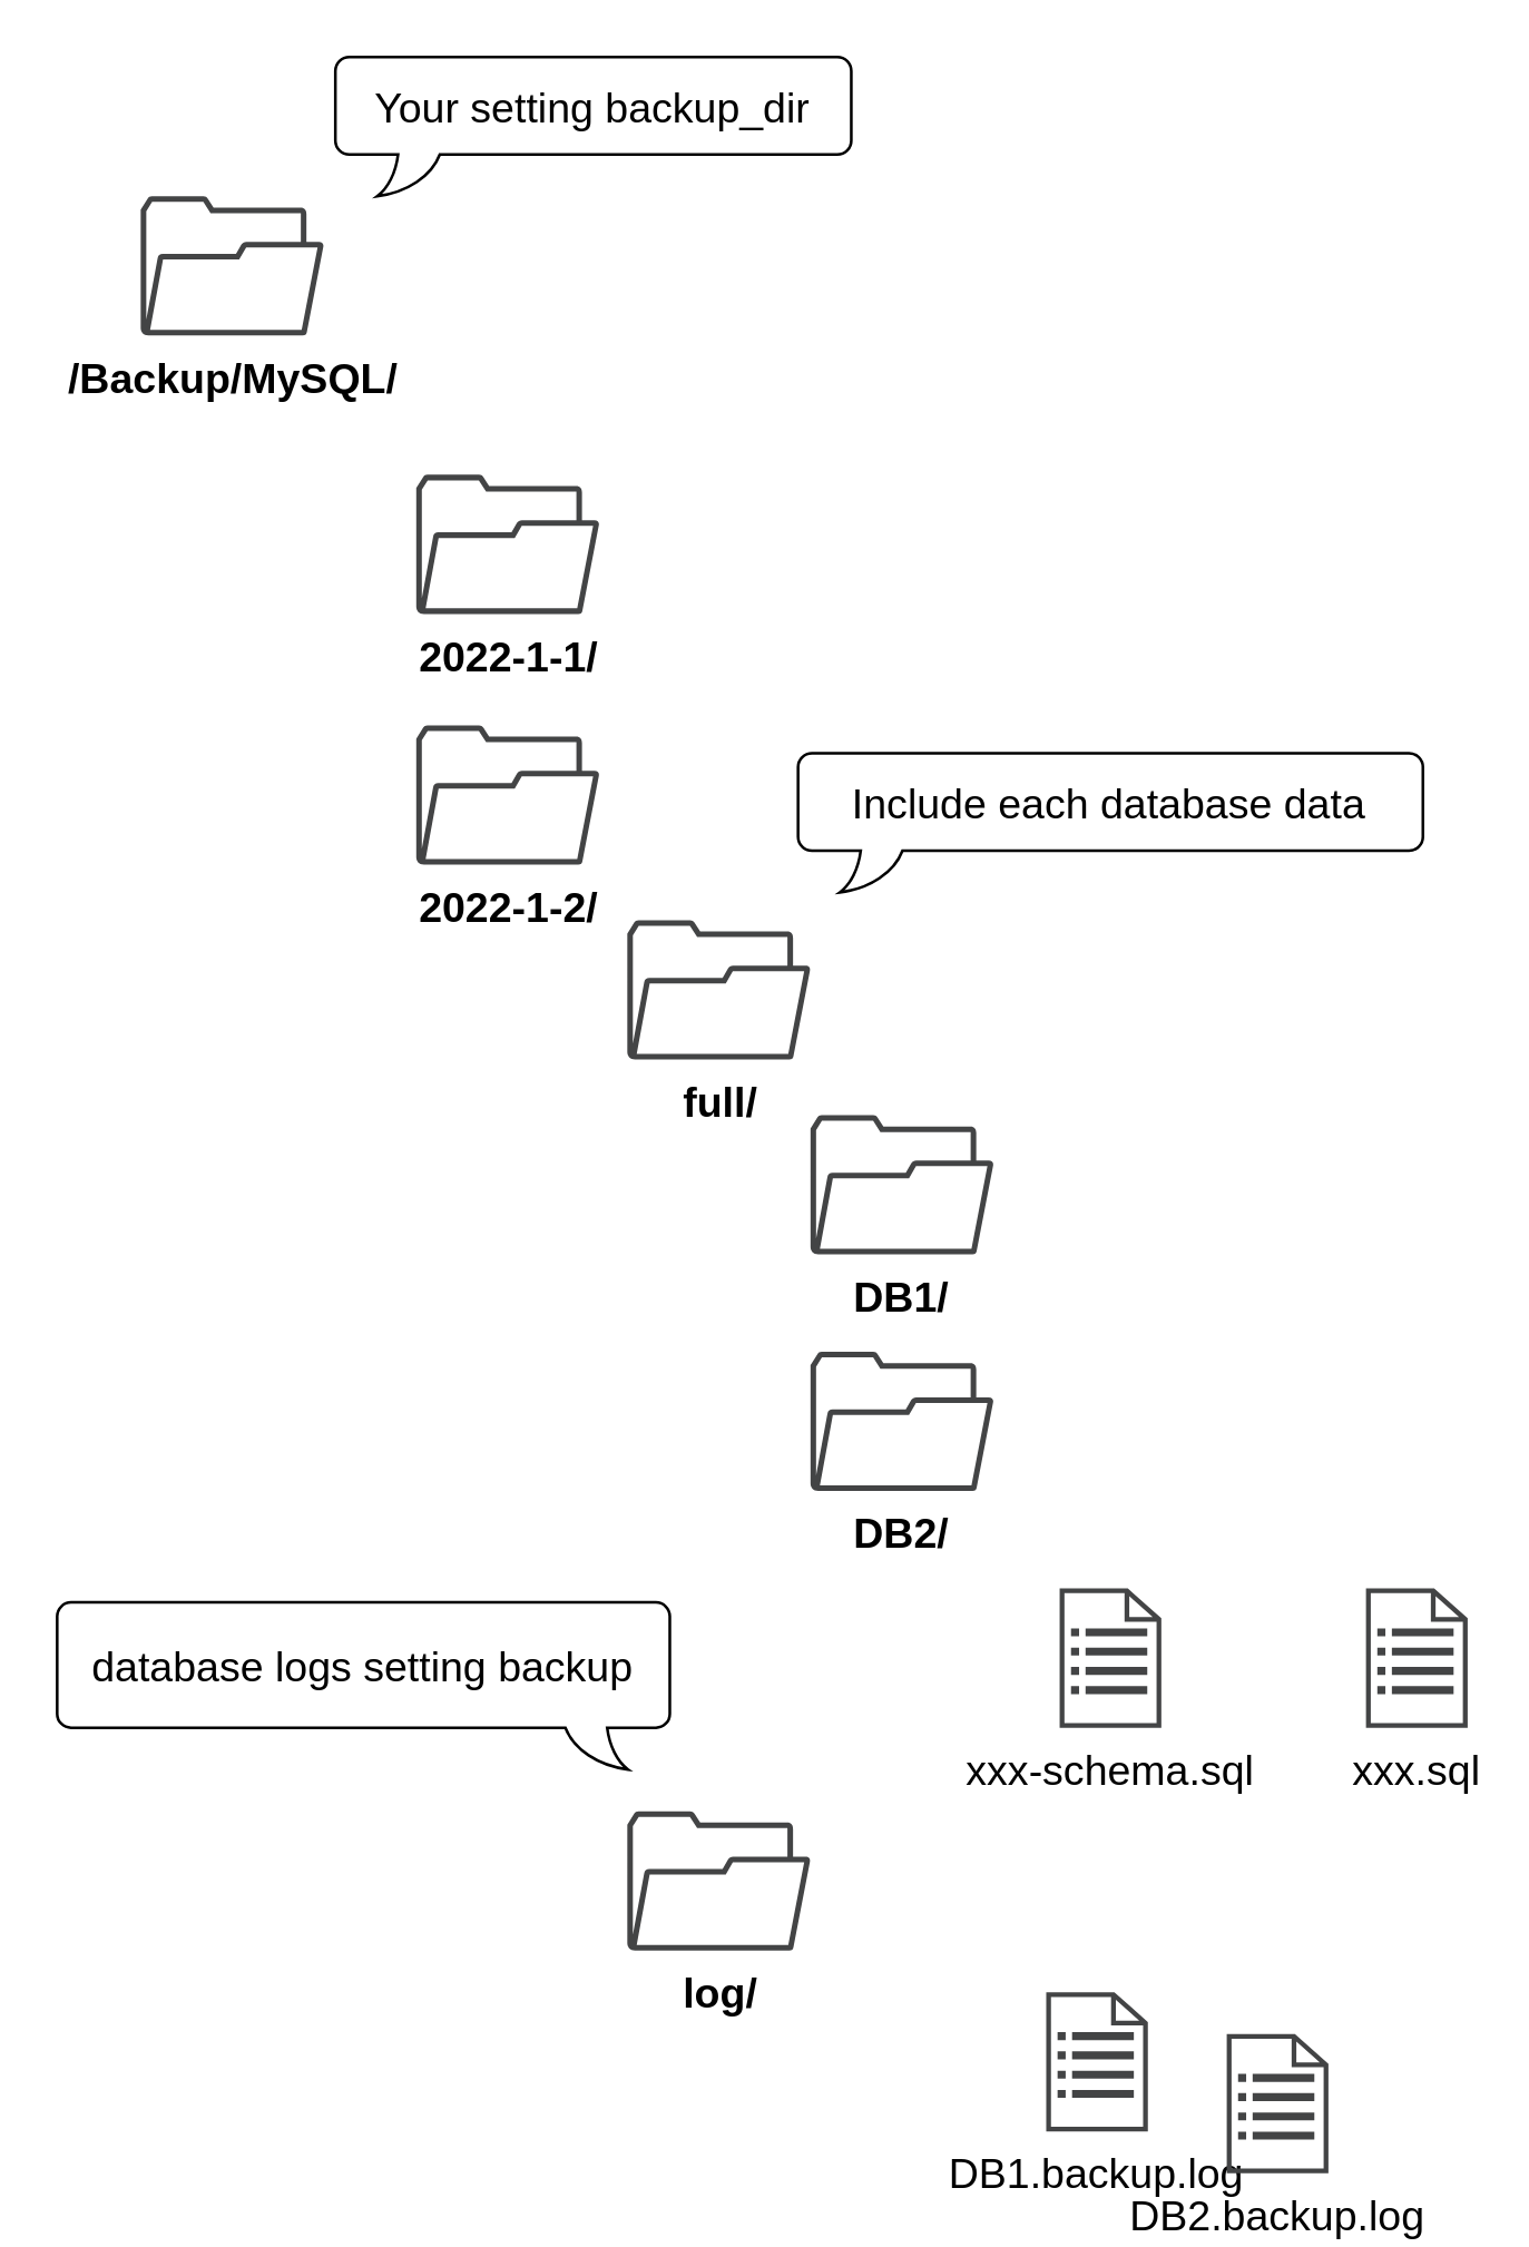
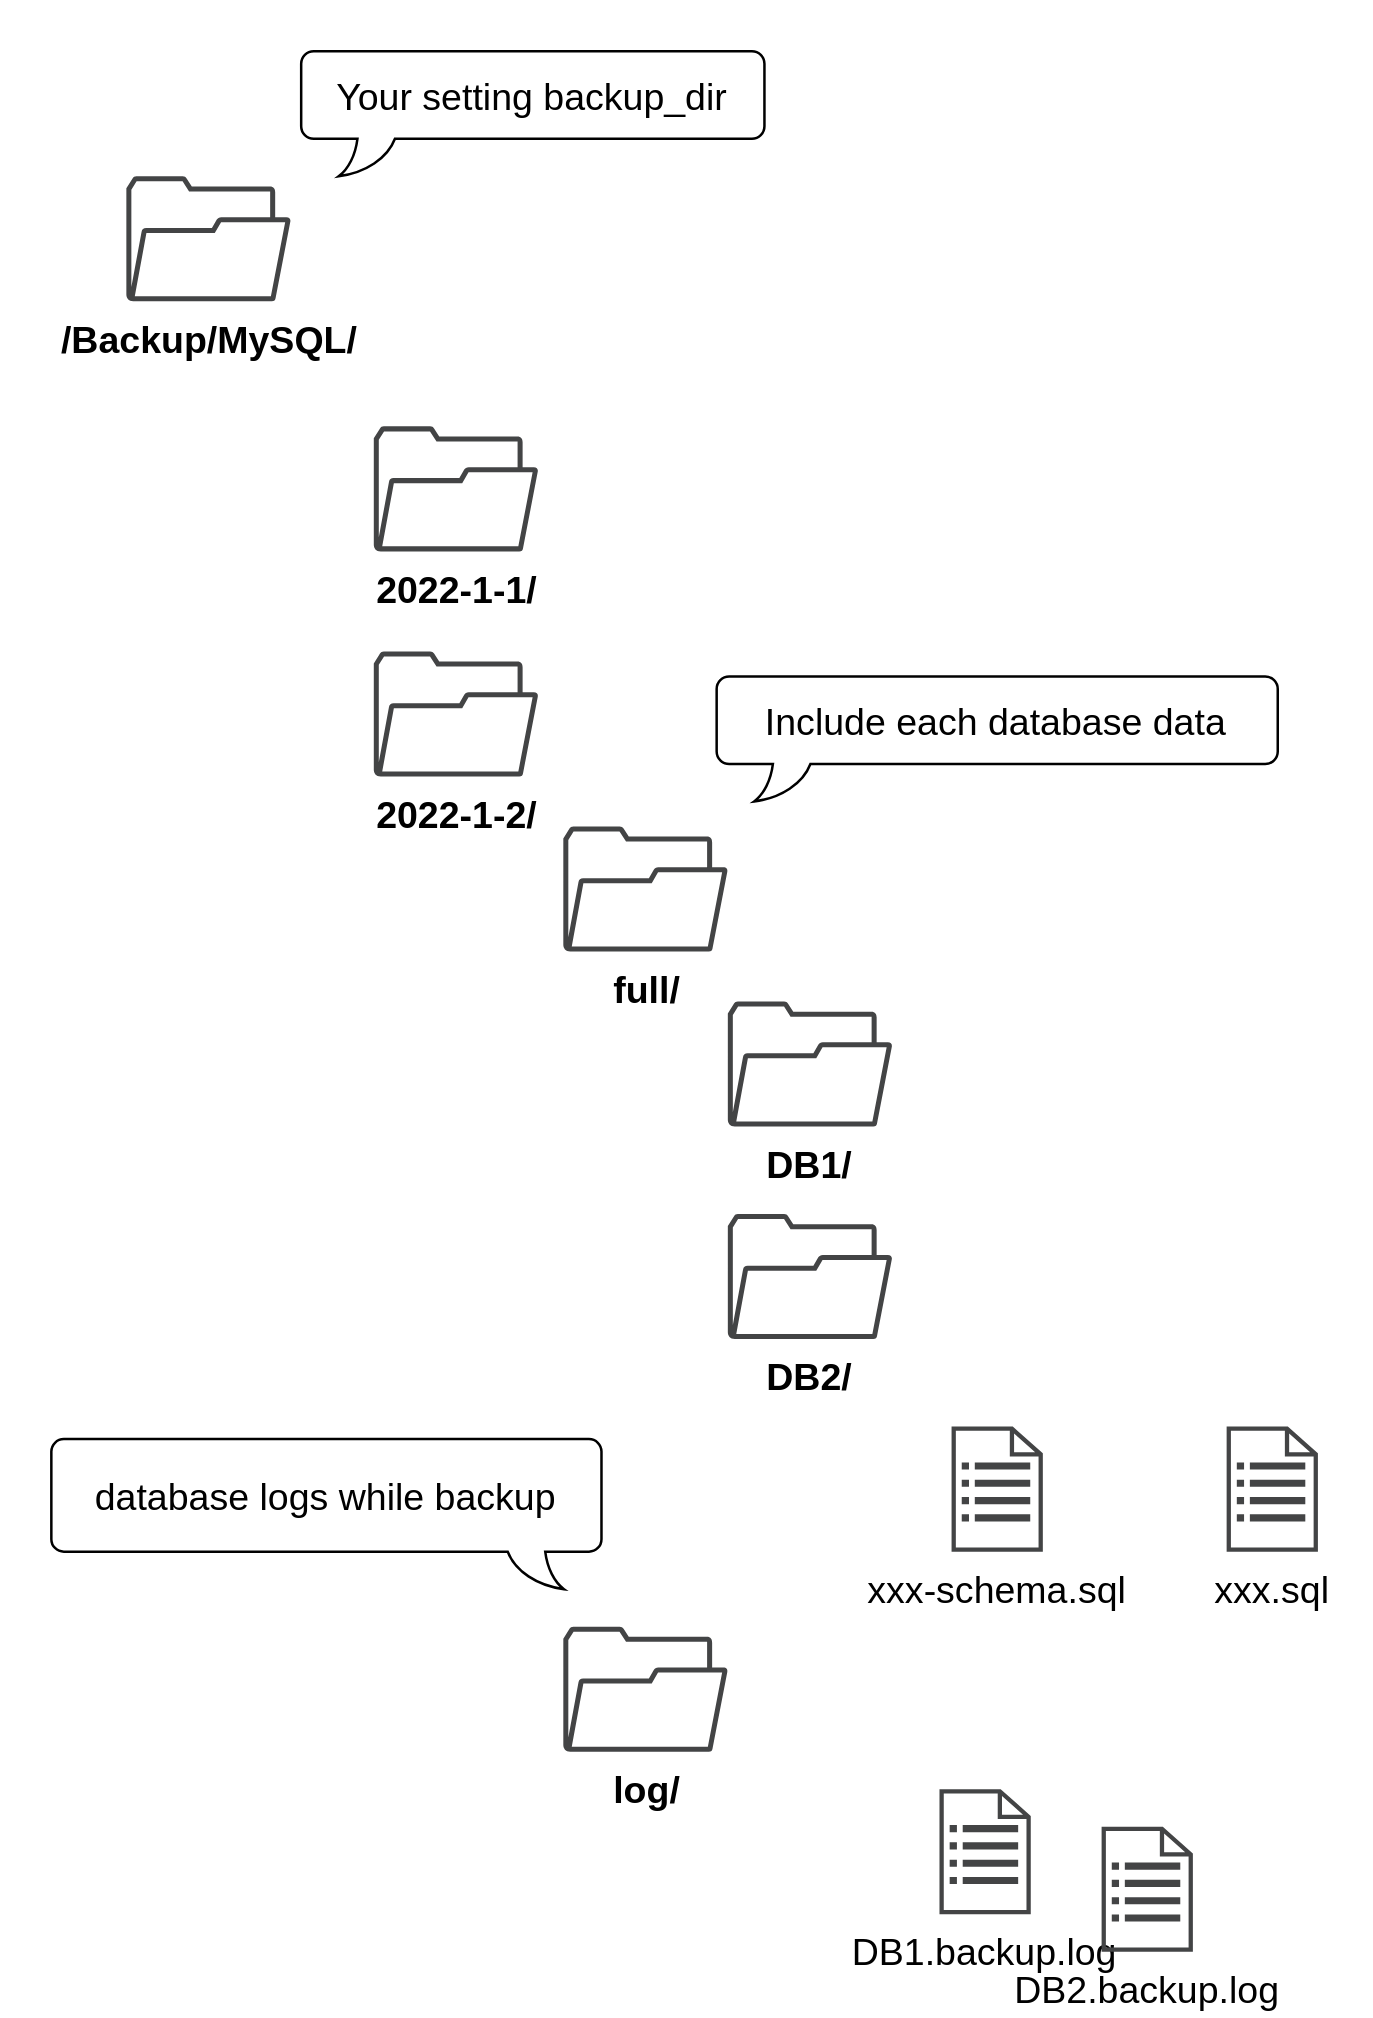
- <mxCell id="16" value="database logs setting backup" style="whiteSpace=wrap;html=1;shape=mxgraph.basic.roundRectCallout;dx=30;dy=15;size=5;boundedLbl=1;fontSize=15;fillColor=none;sketch=0;shadow=0;flipH=1;" vertex="1" parent="2"><mxGeometry y="555" width="220" height="60" as="geometry" /></mxCell>
+ <mxCell id="16" value="database logs while backup" style="whiteSpace=wrap;html=1;shape=mxgraph.basic.roundRectCallout;dx=30;dy=15;size=5;boundedLbl=1;fontSize=15;fillColor=none;sketch=0;shadow=0;flipH=1;" vertex="1" parent="2"><mxGeometry y="555" width="220" height="60" as="geometry" /></mxCell>
